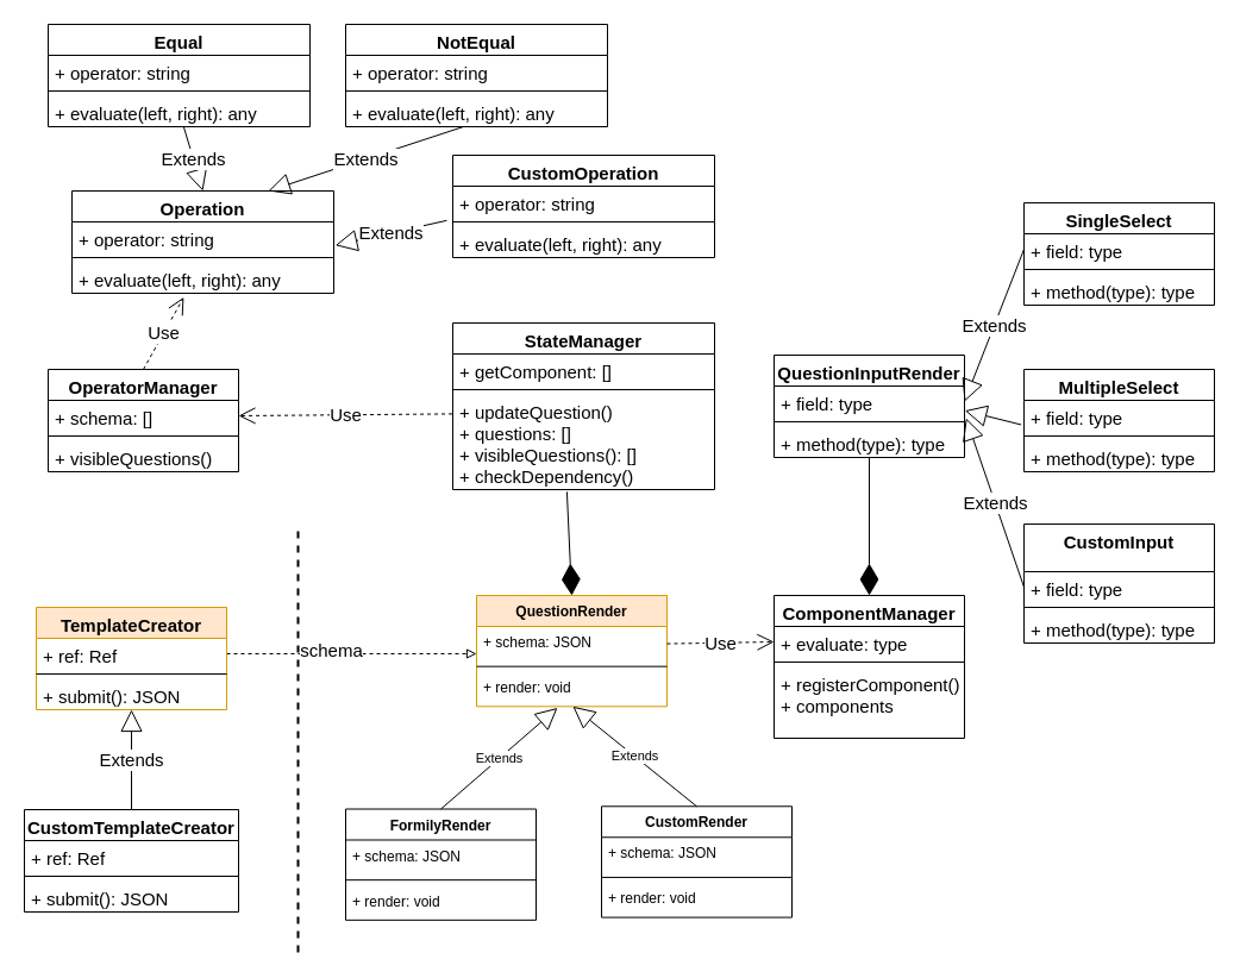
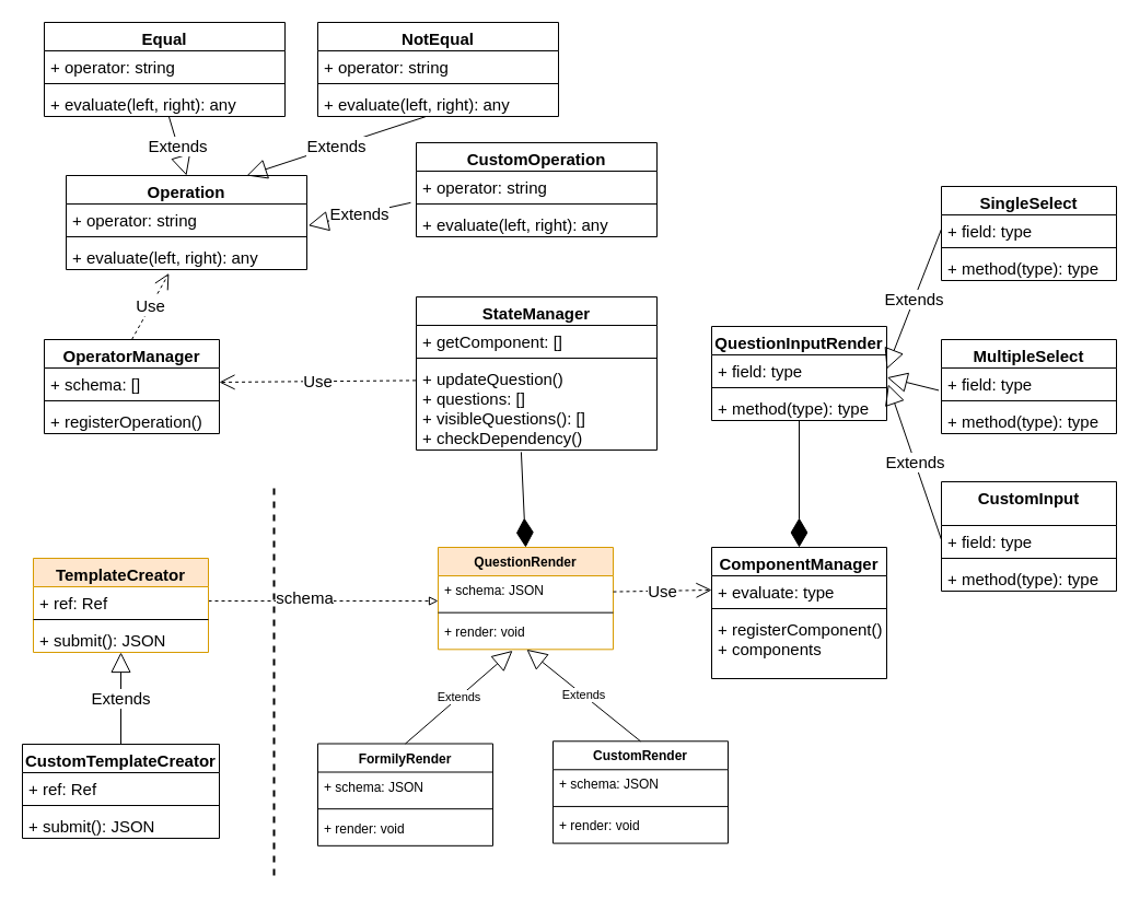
- <mxCell id="56" value="+ visibleQuestions()" style="text;strokeColor=none;fillColor=none;align=left;verticalAlign=top;spacingLeft=4;spacingRight=4;overflow=hidden;rotatable=0;points=[[0,0.5],[1,0.5]];portConstraint=eastwest;fontSize=15;" parent="53" vertex="1"><mxGeometry y="60" width="160" height="26" as="geometry" /></mxCell>
+ <mxCell id="56" value="+ registerOperation()" style="text;strokeColor=none;fillColor=none;align=left;verticalAlign=top;spacingLeft=4;spacingRight=4;overflow=hidden;rotatable=0;points=[[0,0.5],[1,0.5]];portConstraint=eastwest;fontSize=15;" parent="53" vertex="1"><mxGeometry y="60" width="160" height="26" as="geometry" /></mxCell>
